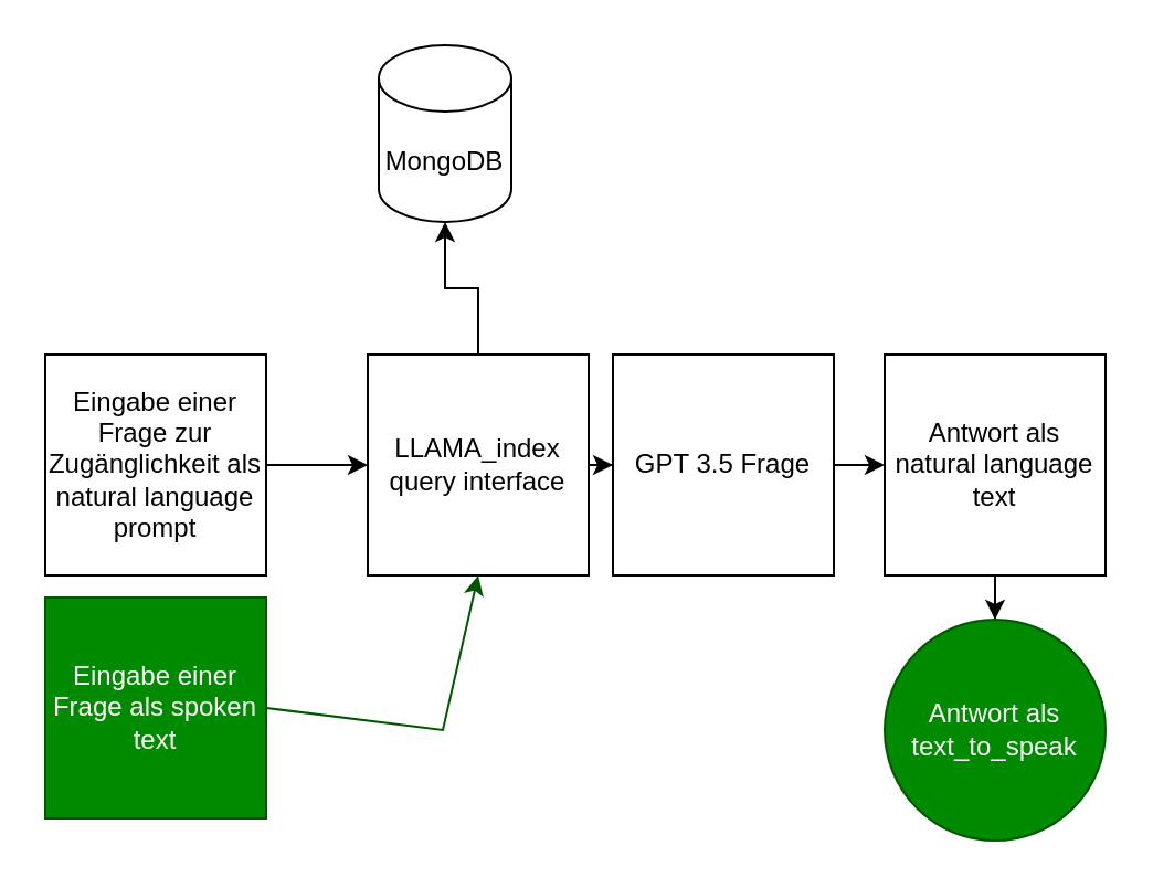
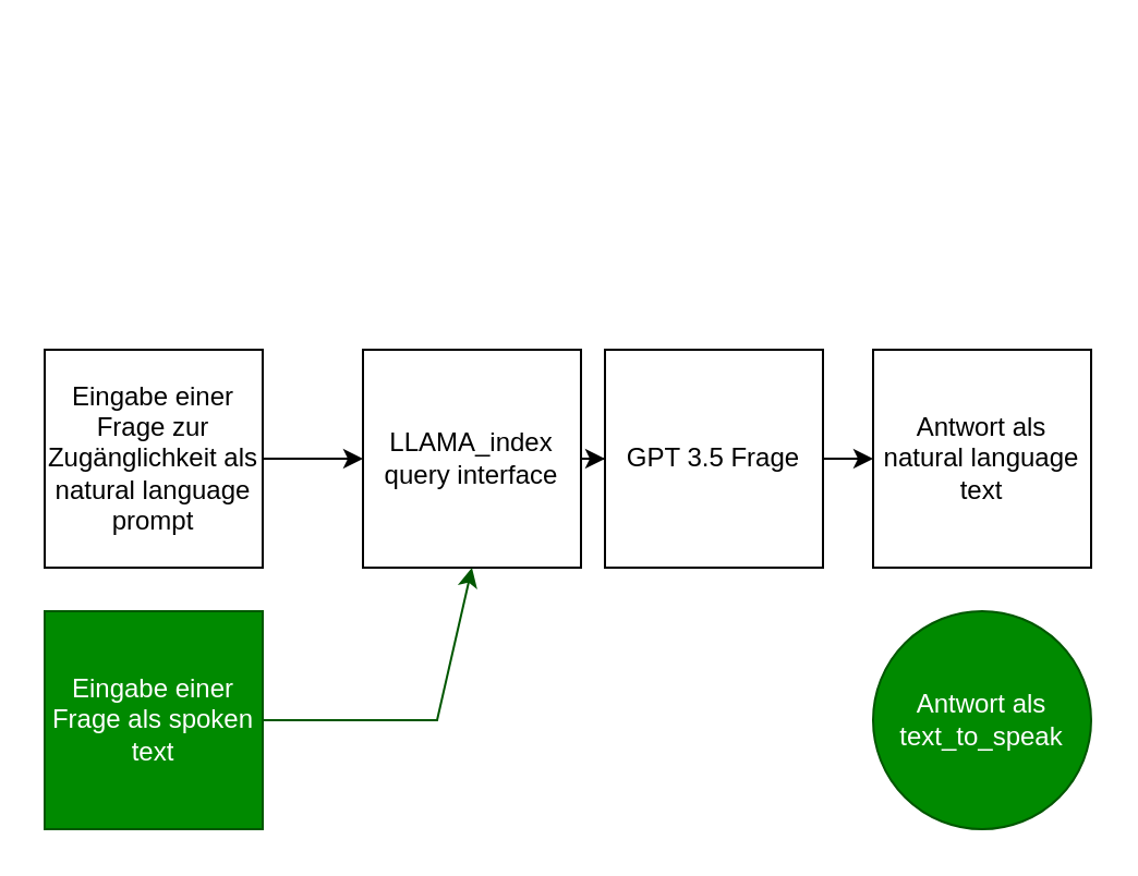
- <mxCell id="11" value="MongoDB" style="shape=cylinder3;whiteSpace=wrap;html=1;boundedLbl=1;backgroundOutline=1;size=15;" vertex="1" parent="1"><mxGeometry x="171" y="20" width="60" height="80" as="geometry" /></mxCell>
- <mxCell id="5" value="" style="edgeStyle=orthogonalEdgeStyle;rounded=0;orthogonalLoop=1;jettySize=auto;html=1;" edge="1" parent="1" source="6" target="11"><mxGeometry relative="1" as="geometry" /></mxCell>
- <mxCell id="9" value="" style="edgeStyle=orthogonalEdgeStyle;rounded=0;orthogonalLoop=1;jettySize=auto;html=1;" edge="1" parent="1" source="10" target="14"><mxGeometry relative="1" as="geometry" /></mxCell>
- <mxCell id="12" value="Eingabe einer Frage als spoken text" style="whiteSpace=wrap;html=1;aspect=fixed;fillColor=#008a00;fontColor=#ffffff;strokeColor=#005700;" vertex="1" parent="1"><mxGeometry x="20" y="270" width="100" height="100" as="geometry" /></mxCell>
+ <mxCell id="12" value="Eingabe einer Frage als spoken text" style="whiteSpace=wrap;html=1;aspect=fixed;fillColor=#008a00;fontColor=#ffffff;strokeColor=#005700;" vertex="1" parent="1"><mxGeometry x="20" y="280" width="100" height="100" as="geometry" /></mxCell>
